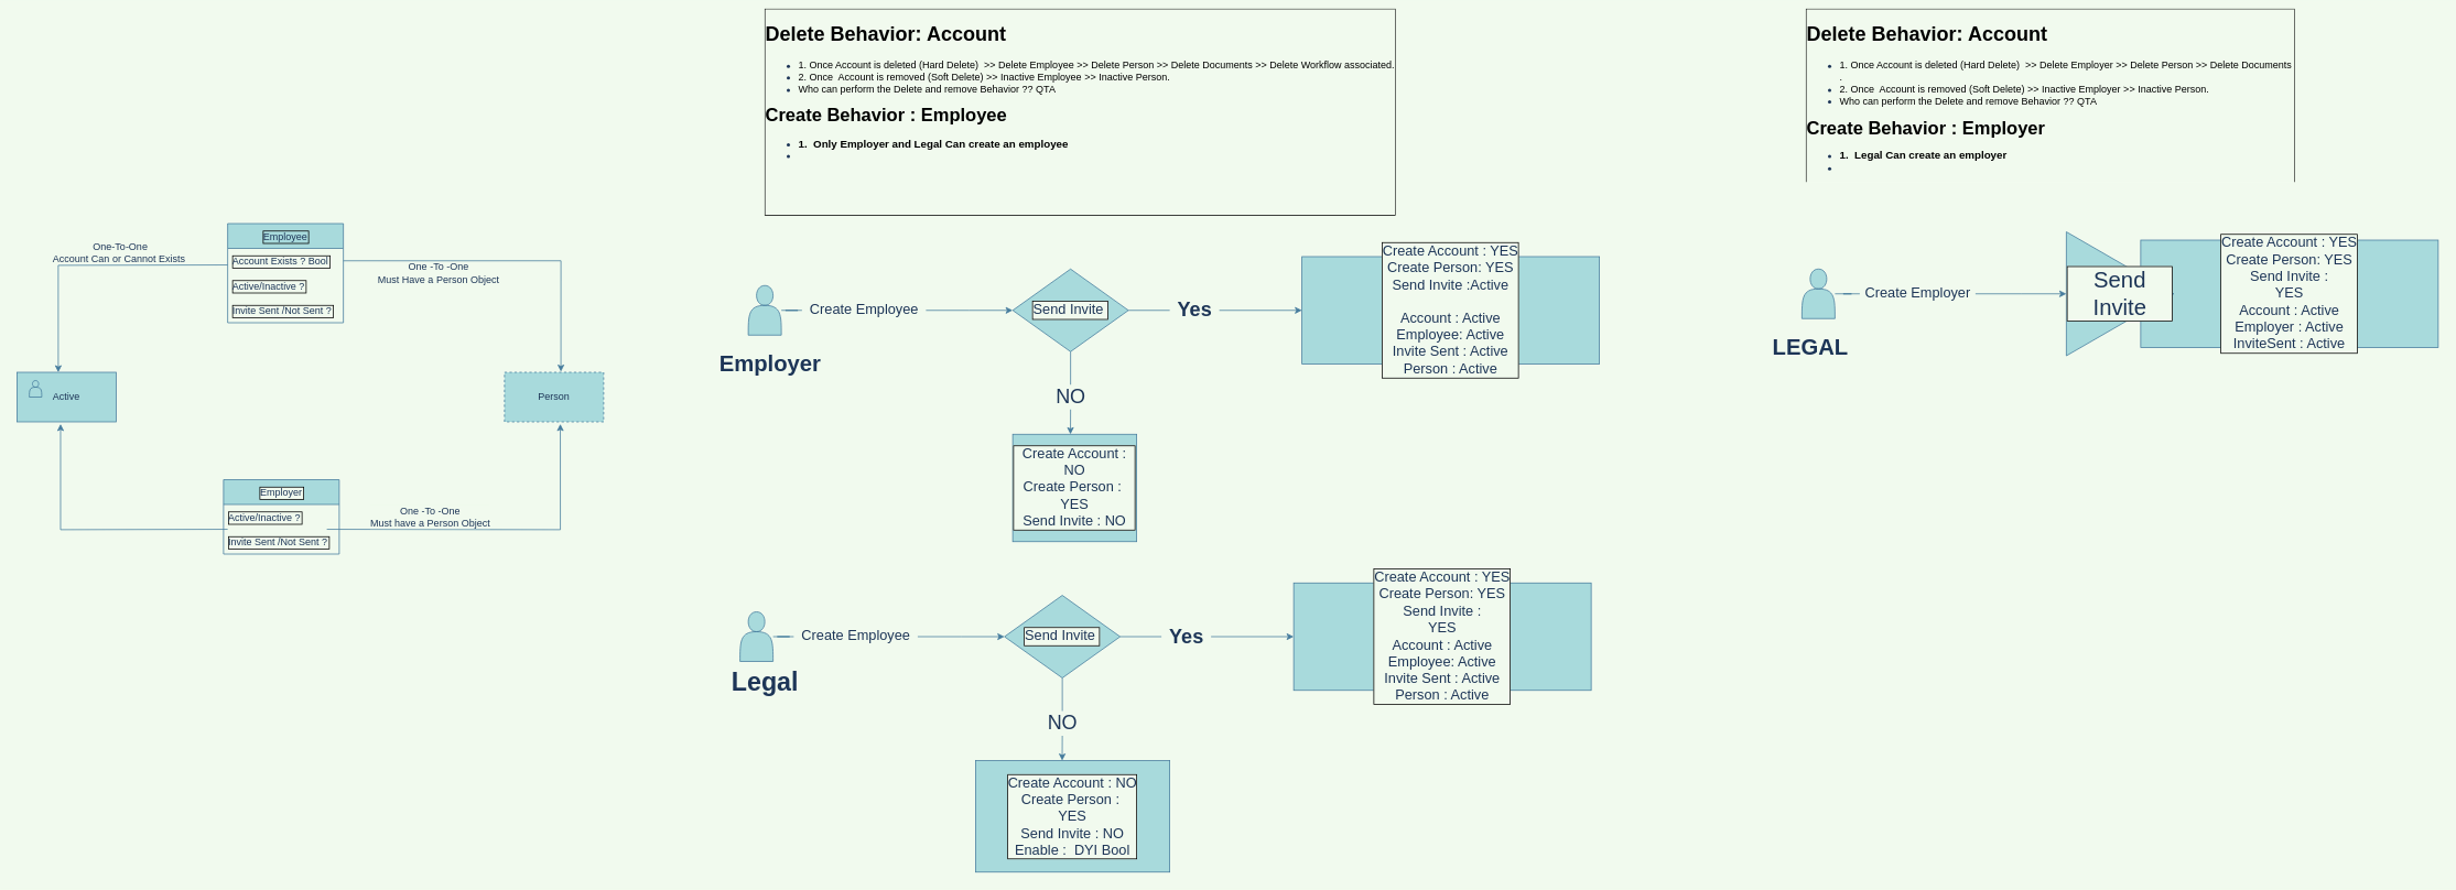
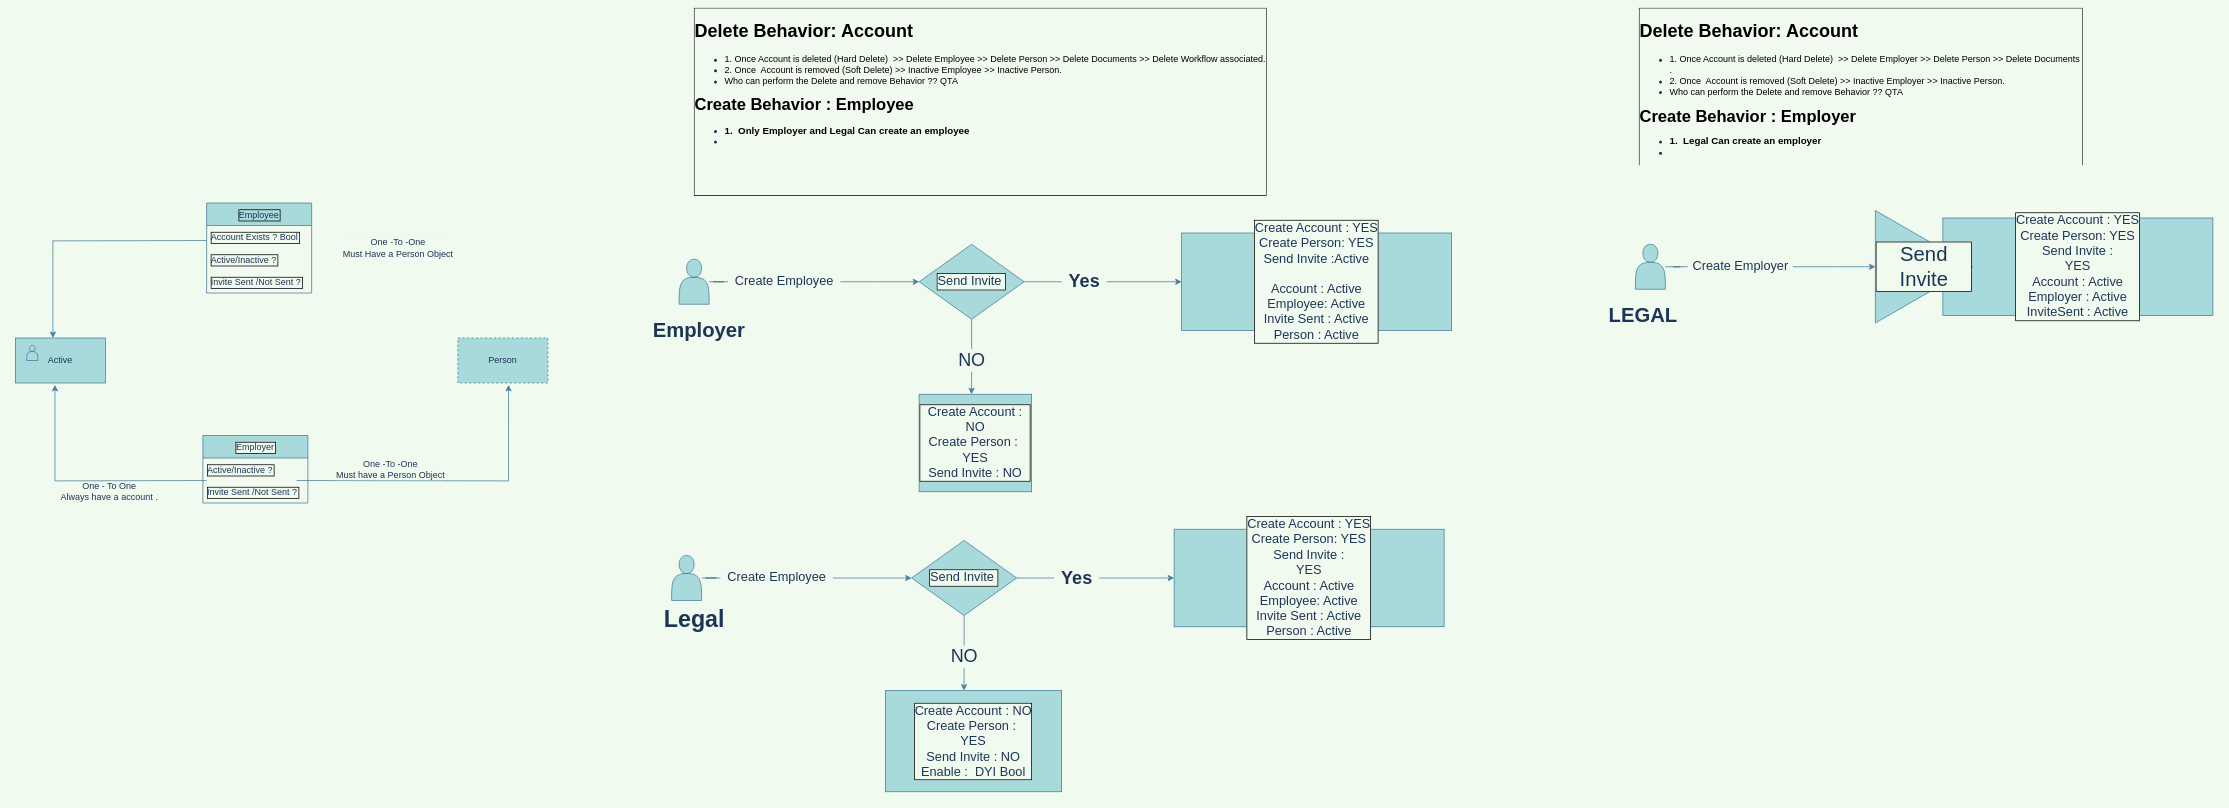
- <mxCell id="11" value="One-To-One&lt;br&gt;Account Can or Cannot Exists&amp;nbsp;" style="text;html=1;align=center;verticalAlign=middle;resizable=0;points=[];autosize=1;strokeColor=none;fillColor=none;fontColor=#1D3557;" parent="1" vertex="1"><mxGeometry x="55" y="290" width="180" height="30" as="geometry" /></mxCell>
- <mxCell id="16" style="edgeStyle=orthogonalEdgeStyle;rounded=0;orthogonalLoop=1;jettySize=auto;html=1;entryX=0.569;entryY=-0.012;entryDx=0;entryDy=0;entryPerimeter=0;fontColor=#1D3557;labelBackgroundColor=#F1FAEE;strokeColor=#457B9D;" parent="1" source="13" target="6" edge="1"><mxGeometry relative="1" as="geometry" /></mxCell>
+ <mxCell id="9" value="One - To One&lt;br&gt;Always have a account ." style="text;html=1;align=center;verticalAlign=middle;resizable=0;points=[];autosize=1;strokeColor=none;fillColor=none;fontColor=#1D3557;" parent="1" vertex="1"><mxGeometry x="70" y="640" width="150" height="30" as="geometry" /></mxCell>
